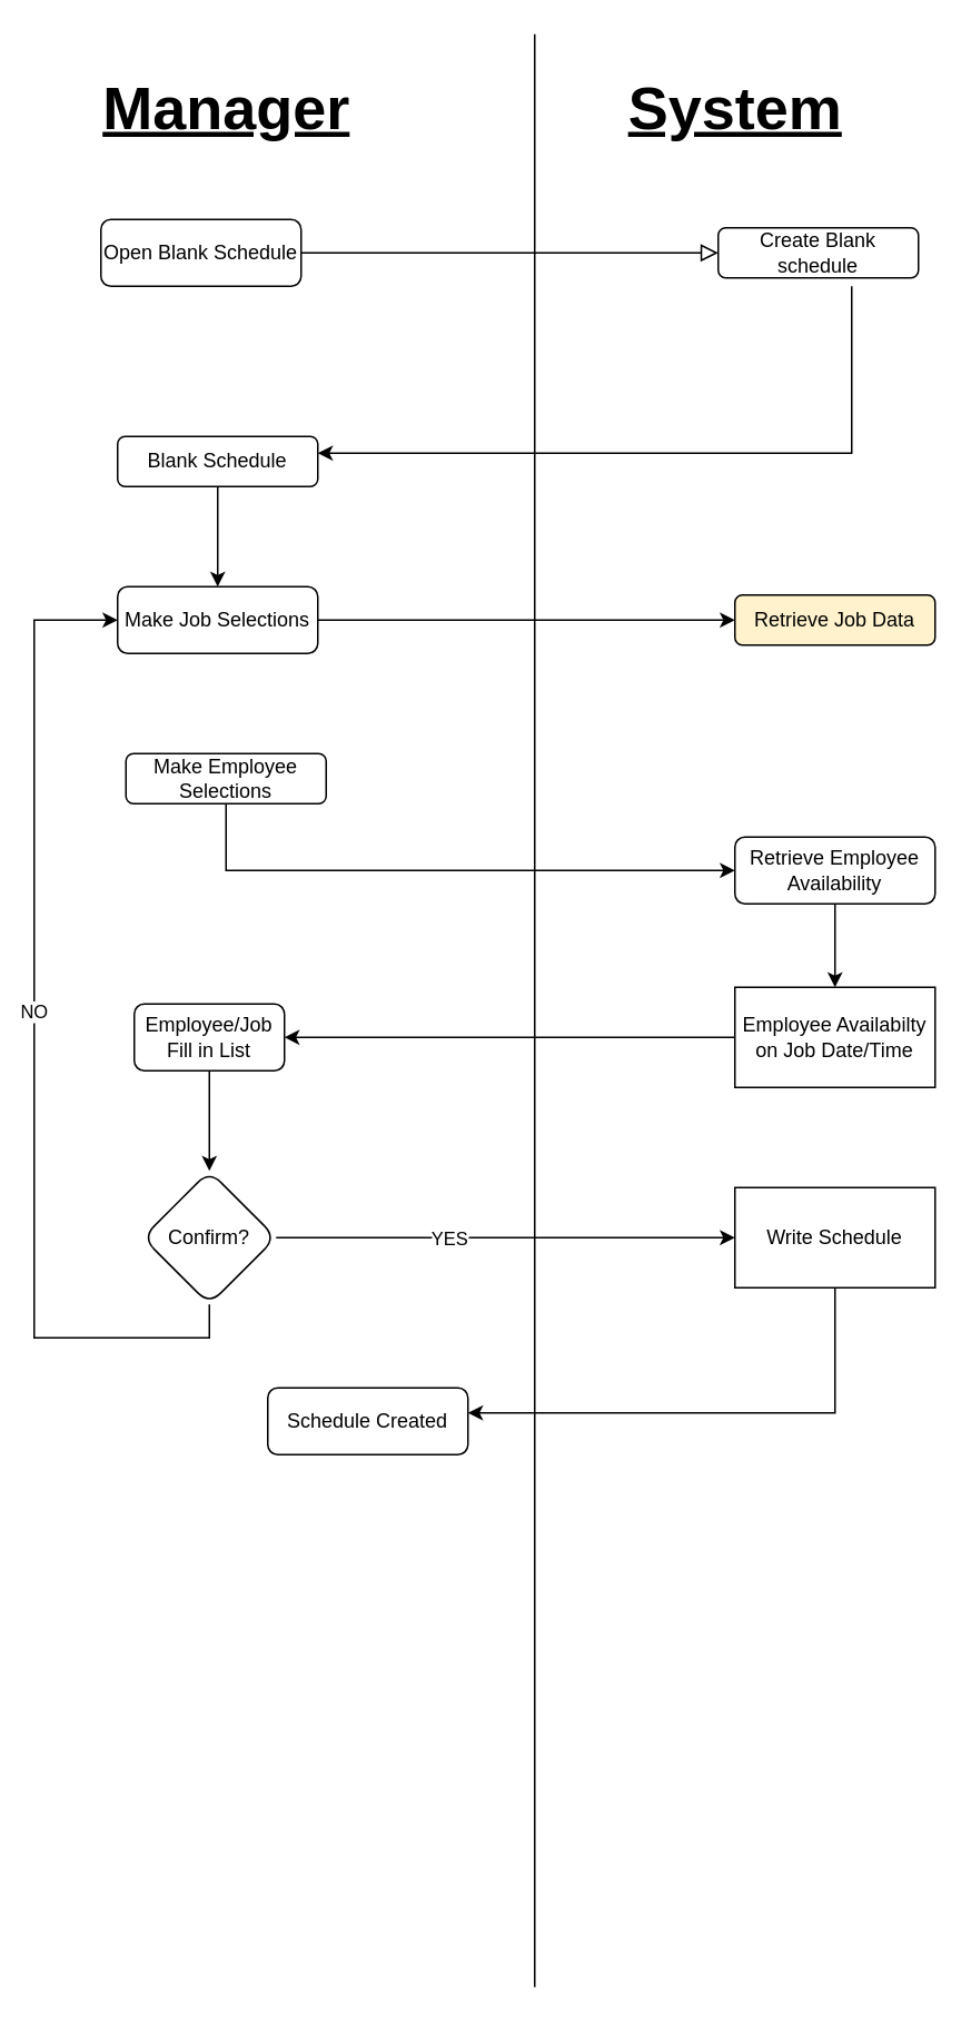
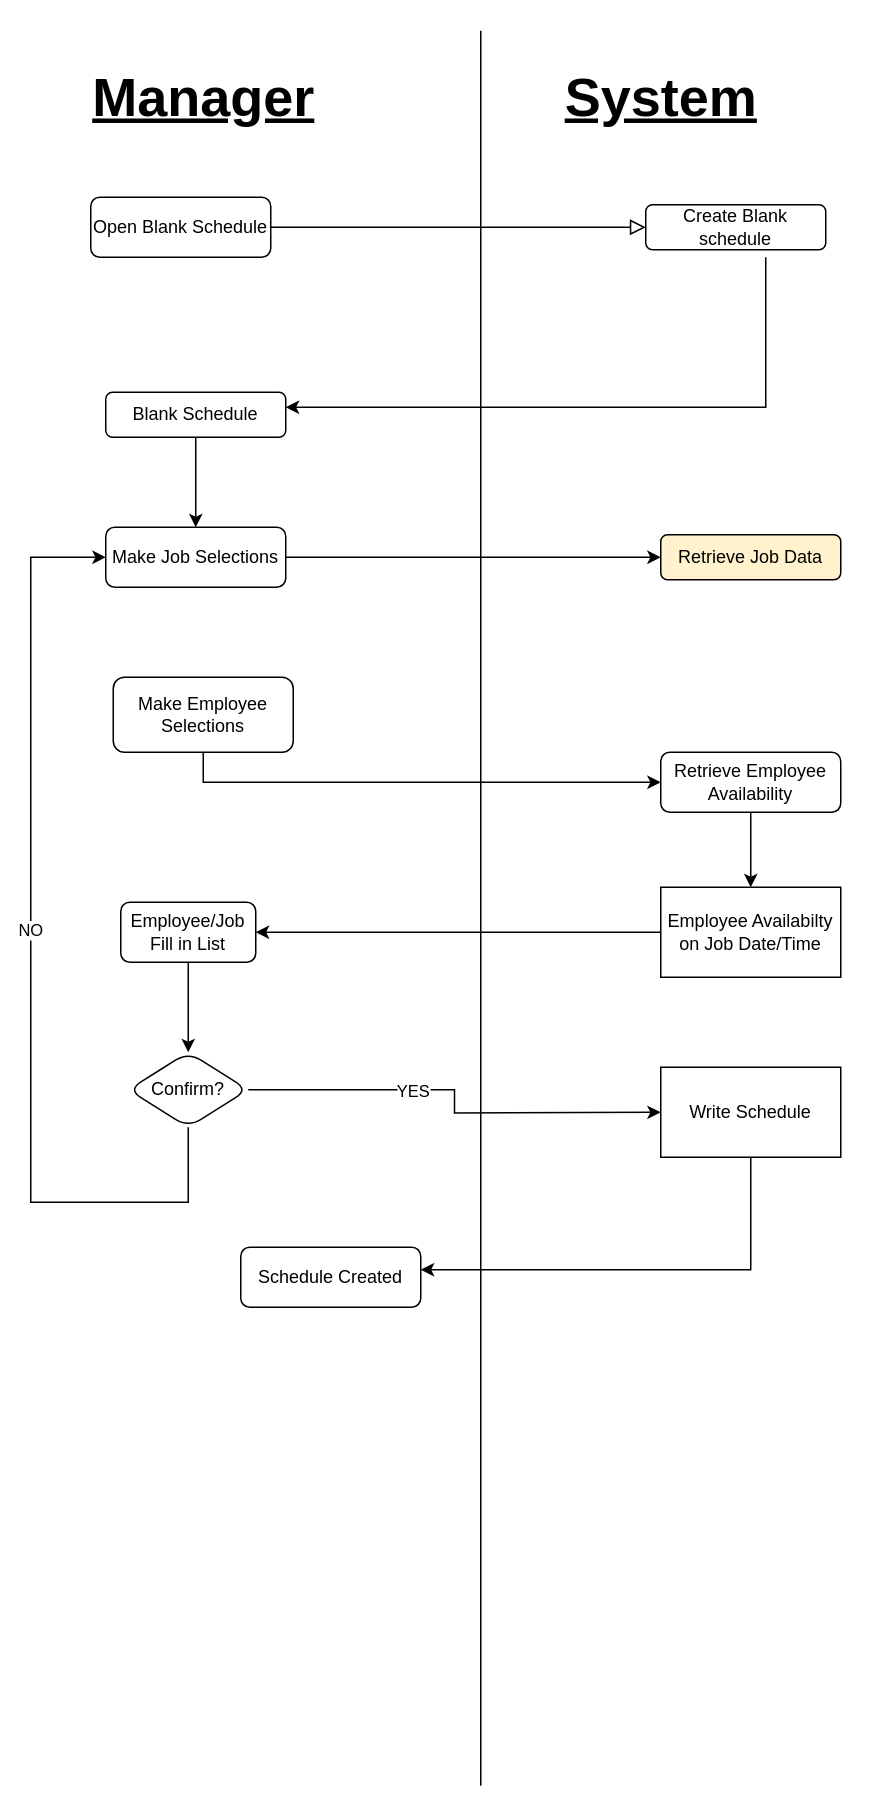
- <mxCell id="14" value="Make Employee Selections" style="rounded=1;whiteSpace=wrap;html=1;" parent="1" vertex="1"><mxGeometry x="75" y="451" width="120" height="30" as="geometry" /></mxCell>
+ <mxCell id="14" value="Make Employee Selections" style="rounded=1;whiteSpace=wrap;html=1;" parent="1" vertex="1"><mxGeometry x="75" y="451" width="120" height="50" as="geometry" /></mxCell>
- <mxCell id="26" value="Confirm?" style="rhombus;whiteSpace=wrap;html=1;rounded=1;" parent="1" vertex="1"><mxGeometry x="85" y="701" width="80" height="80" as="geometry" /></mxCell>
+ <mxCell id="26" value="Confirm?" style="rhombus;whiteSpace=wrap;html=1;rounded=1;" parent="1" vertex="1"><mxGeometry x="85" y="701" width="80" height="50" as="geometry" /></mxCell>
